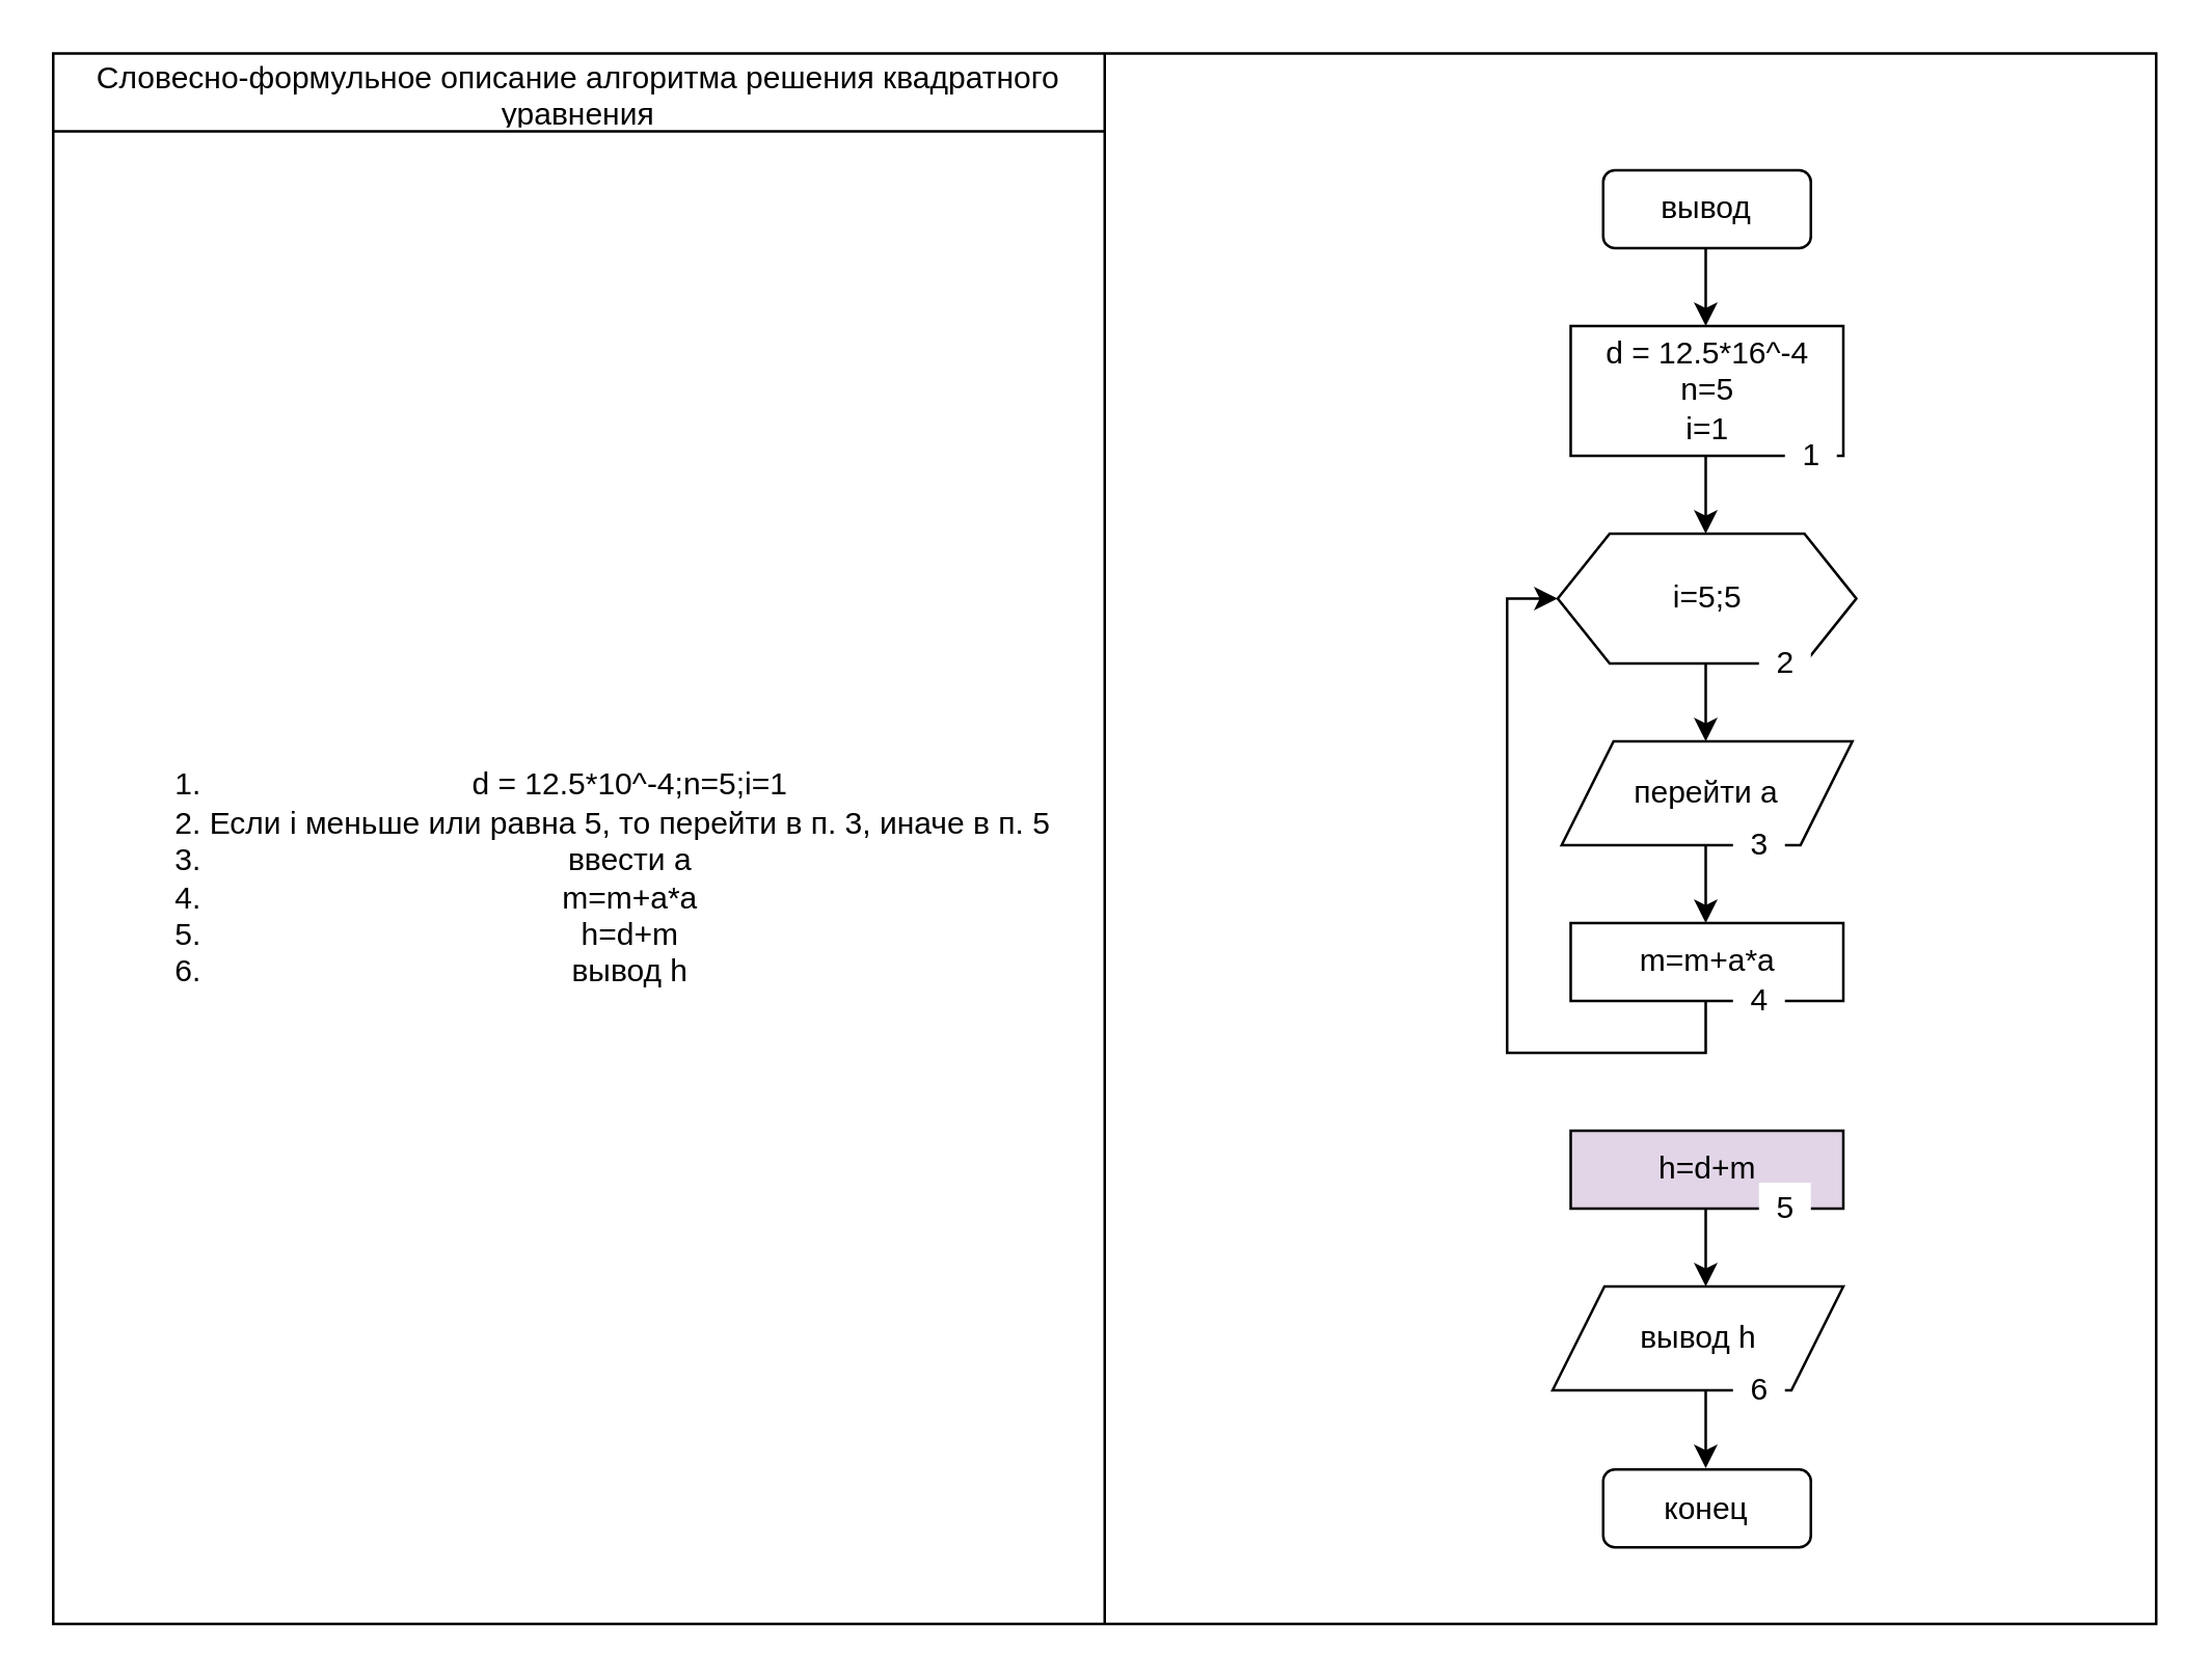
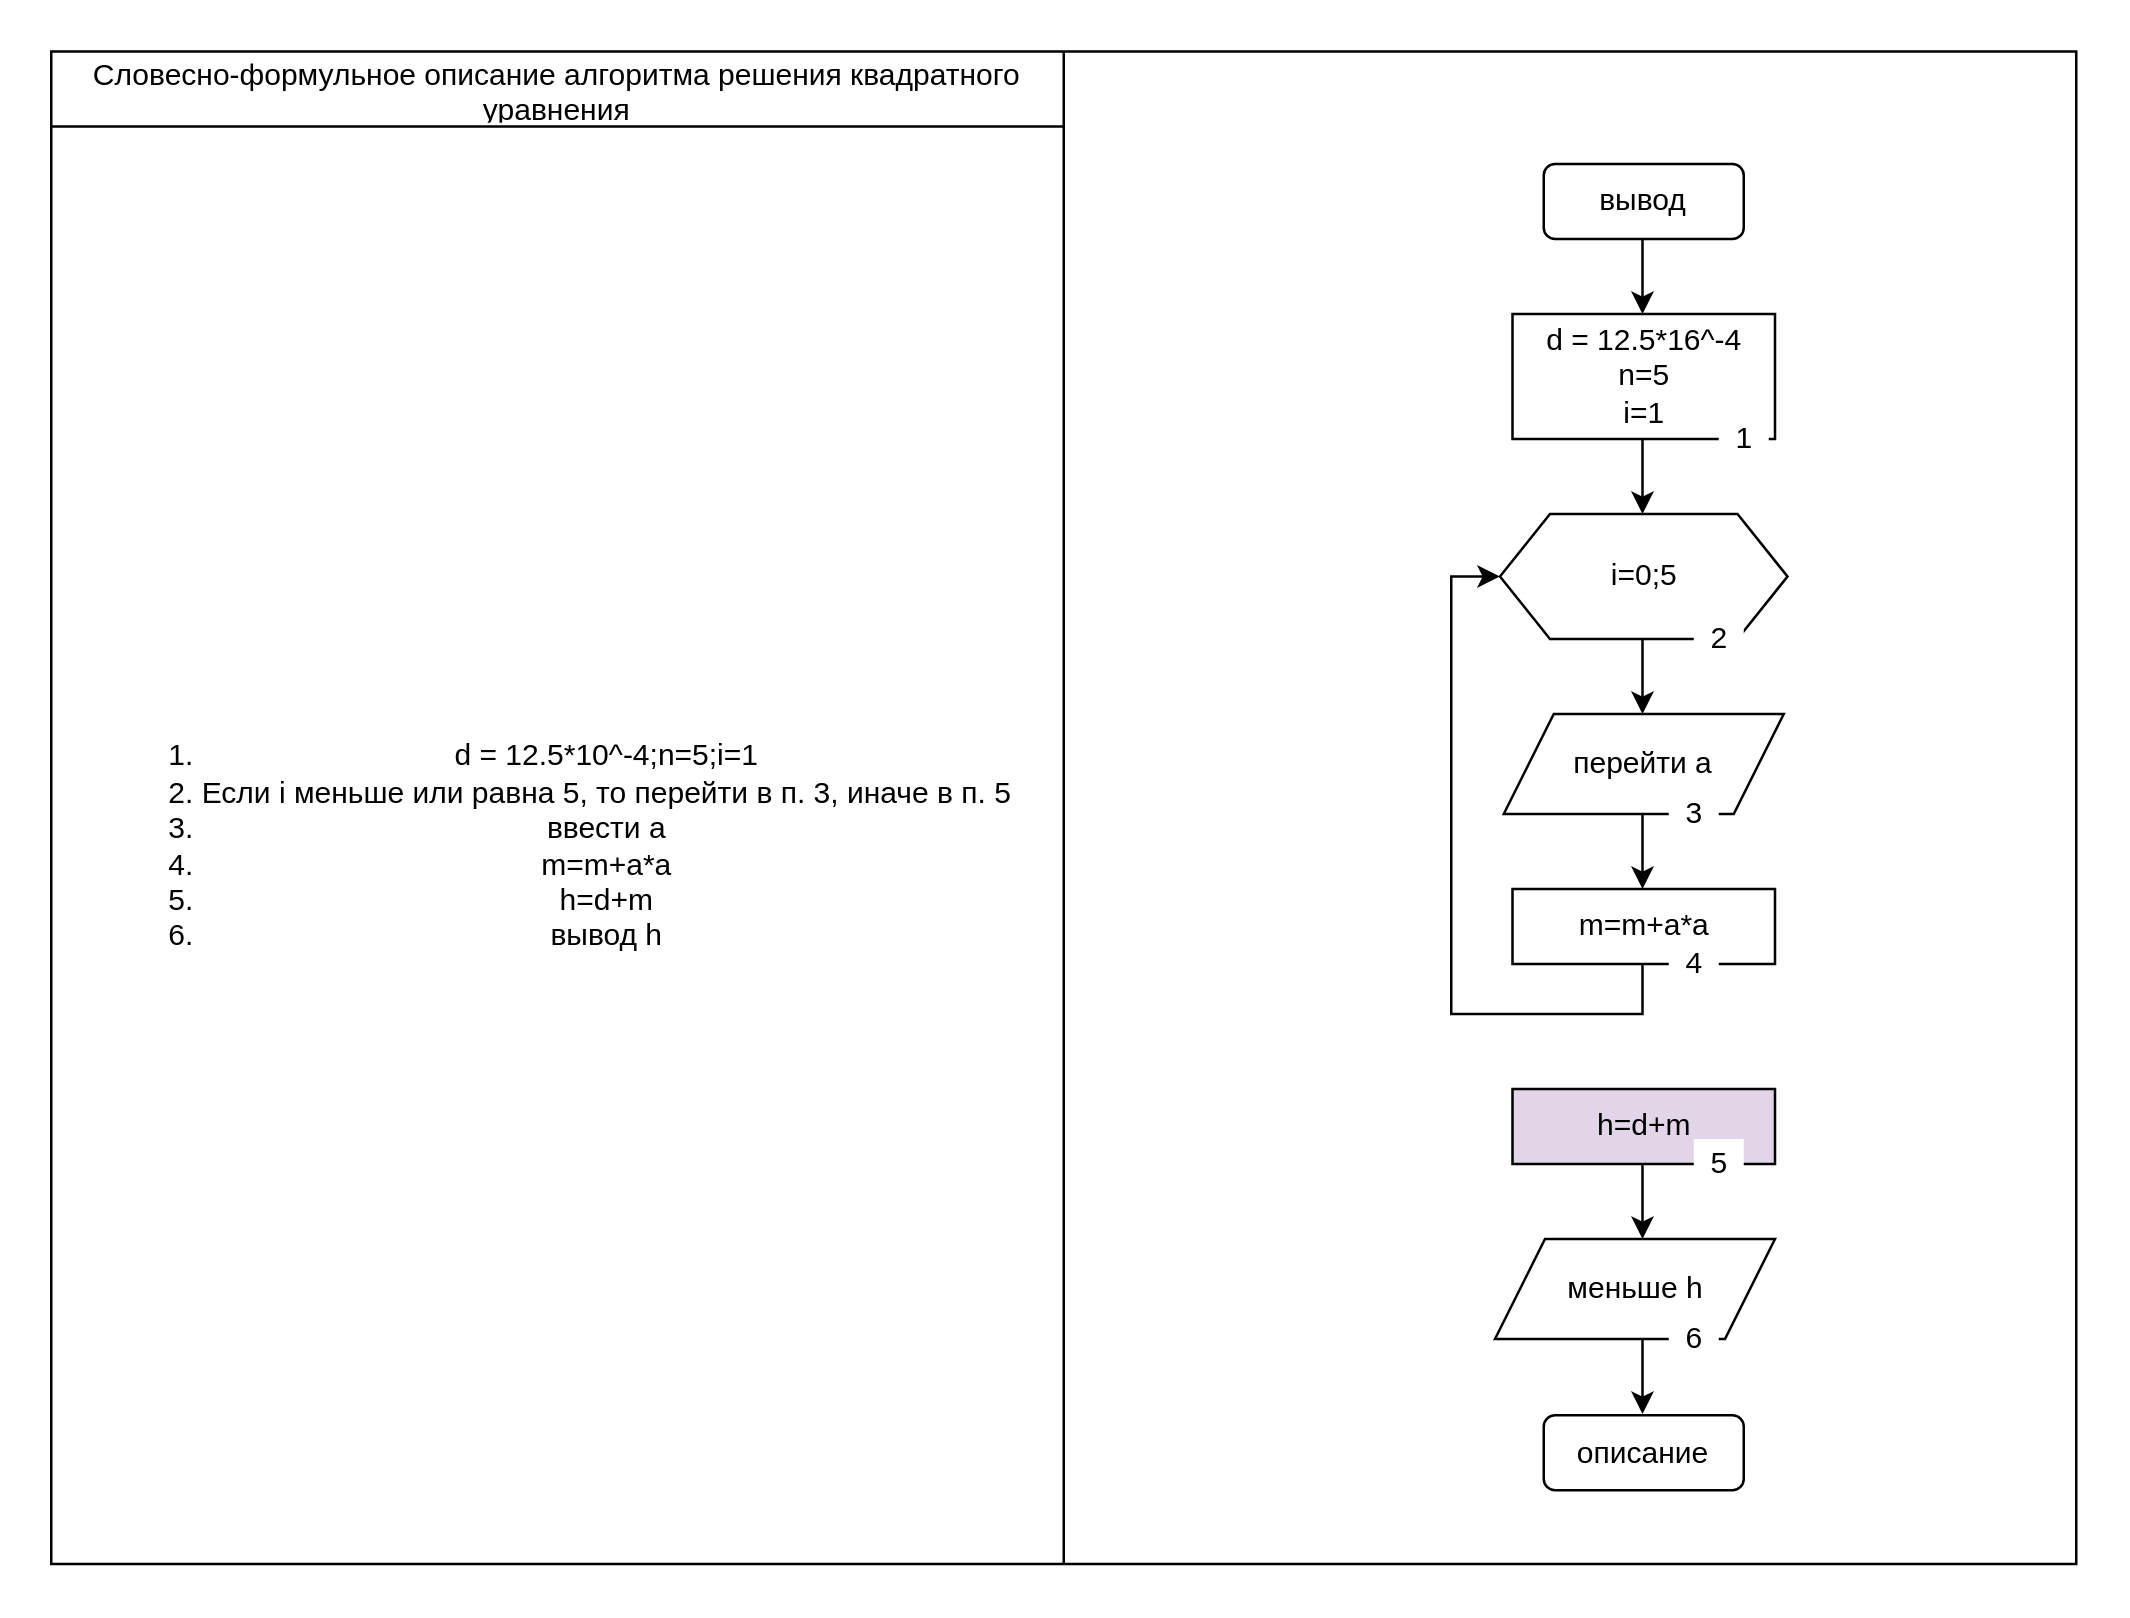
- <mxCell id="12" value="i=5;5" style="shape=hexagon;perimeter=hexagonPerimeter2;whiteSpace=wrap;html=1;fixedSize=1;" vertex="1" parent="1"><mxGeometry x="599.5" y="205" width="115" height="50" as="geometry" /></mxCell>
+ <mxCell id="12" value="i=0;5" style="shape=hexagon;perimeter=hexagonPerimeter2;whiteSpace=wrap;html=1;fixedSize=1;" vertex="1" parent="1"><mxGeometry x="599.5" y="205" width="115" height="50" as="geometry" /></mxCell>
- <mxCell id="19" value="вывод h" style="shape=parallelogram;perimeter=parallelogramPerimeter;whiteSpace=wrap;html=1;fixedSize=1;" vertex="1" parent="1"><mxGeometry x="597.5" y="495" width="112" height="40" as="geometry" /></mxCell>
+ <mxCell id="19" value="меньше h" style="shape=parallelogram;perimeter=parallelogramPerimeter;whiteSpace=wrap;html=1;fixedSize=1;" vertex="1" parent="1"><mxGeometry x="597.5" y="495" width="112" height="40" as="geometry" /></mxCell>
- <mxCell id="22" value="конец" style="rounded=1;whiteSpace=wrap;html=1;" vertex="1" parent="1"><mxGeometry x="617" y="565.5" width="80" height="30" as="geometry" /></mxCell>
+ <mxCell id="22" value="описание" style="rounded=1;whiteSpace=wrap;html=1;" vertex="1" parent="1"><mxGeometry x="617" y="565.5" width="80" height="30" as="geometry" /></mxCell>
